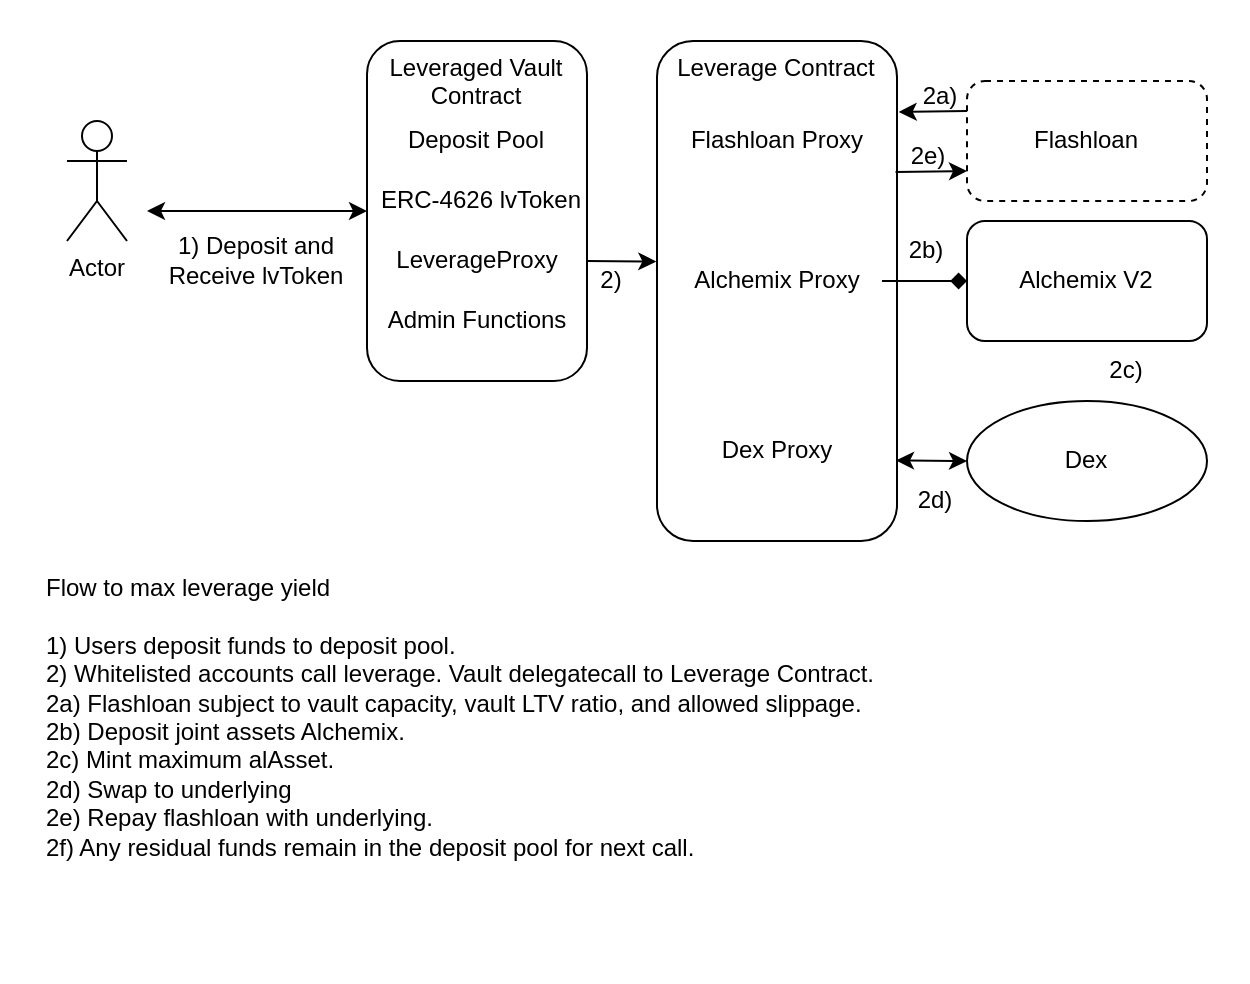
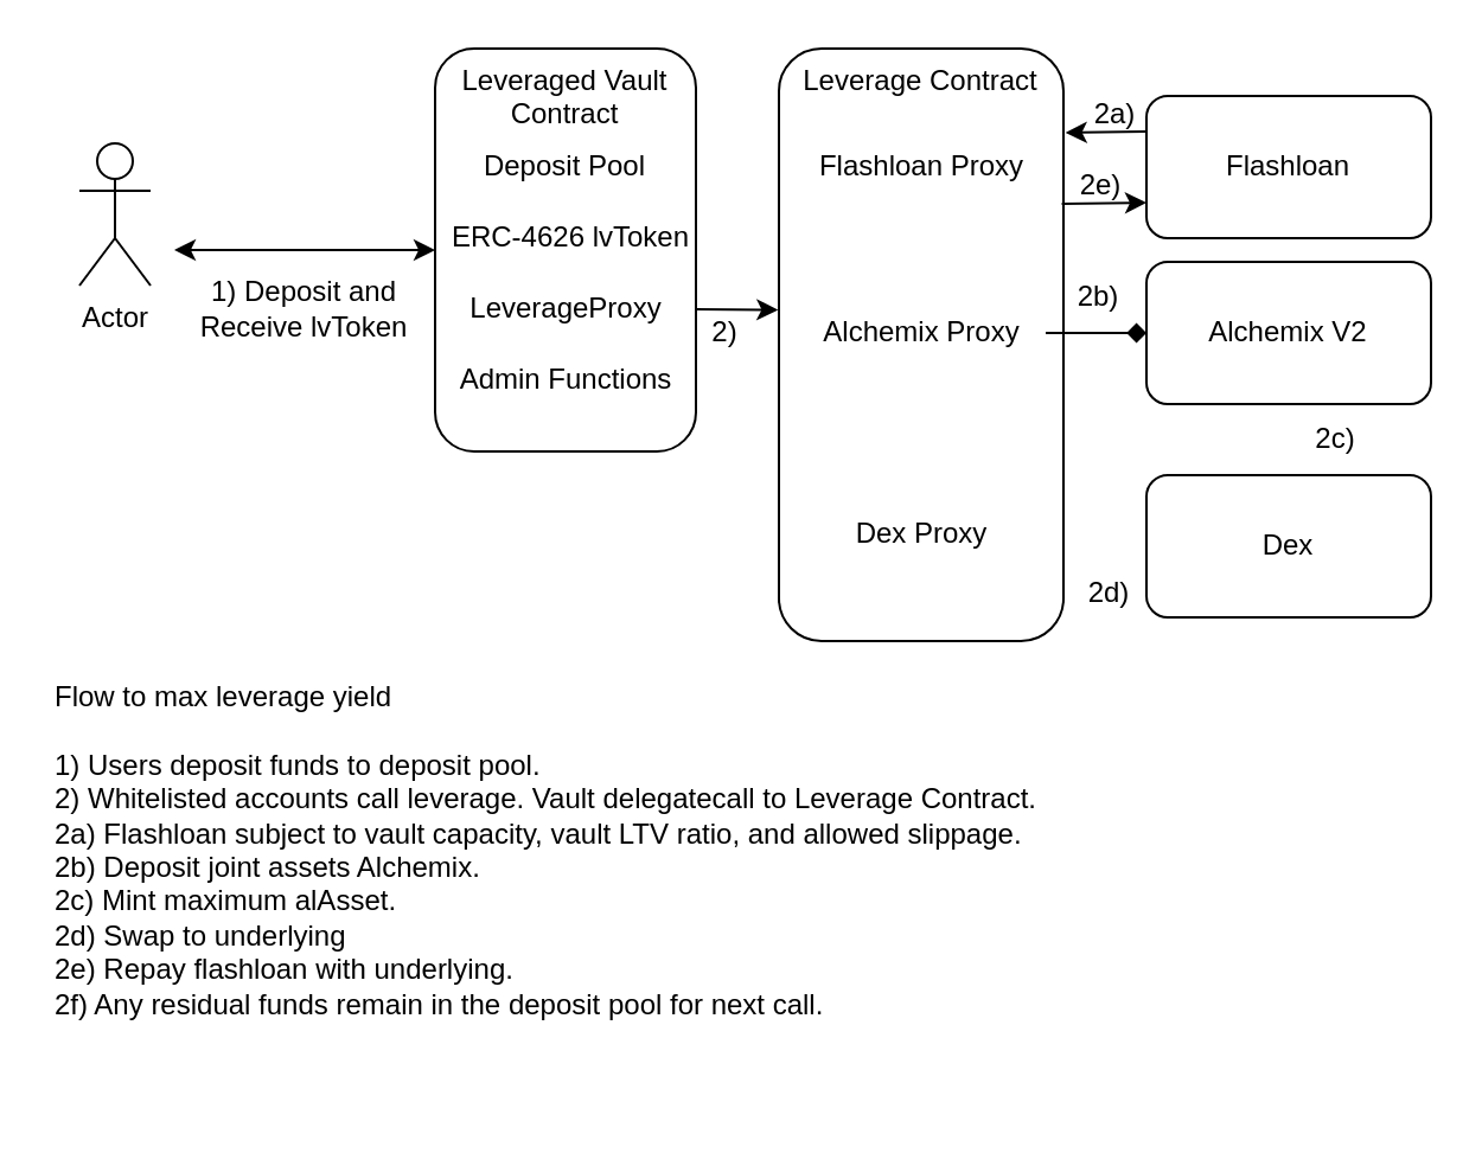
- <mxCell id="16" value="Flashloan" style="rounded=1;whiteSpace=wrap;html=1;dashed=1;" vertex="1" parent="1"><mxGeometry x="483" y="40" width="120" height="60" as="geometry" /></mxCell>
+ <mxCell id="16" value="Flashloan" style="rounded=1;whiteSpace=wrap;html=1;" vertex="1" parent="1"><mxGeometry x="483" y="40" width="120" height="60" as="geometry" /></mxCell>
- <mxCell id="23" value="" style="endArrow=classic;startArrow=classic;html=1;rounded=0;exitX=0.996;exitY=0.839;exitDx=0;exitDy=0;exitPerimeter=0;entryX=0;entryY=0.5;entryDx=0;entryDy=0;" edge="1" parent="1" source="11" target="22"><mxGeometry width="50" height="50" relative="1" as="geometry"><mxPoint x="383" y="190" as="sourcePoint" /><mxPoint x="433" y="140" as="targetPoint" /></mxGeometry></mxCell>
- <mxCell id="22" value="Dex" style="ellipse;whiteSpace=wrap;html=1;" vertex="1" parent="1"><mxGeometry x="483" y="200" width="120" height="60" as="geometry" /></mxCell>
+ <mxCell id="22" value="Dex" style="rounded=1;whiteSpace=wrap;html=1;" vertex="1" parent="1"><mxGeometry x="483" y="200" width="120" height="60" as="geometry" /></mxCell>
